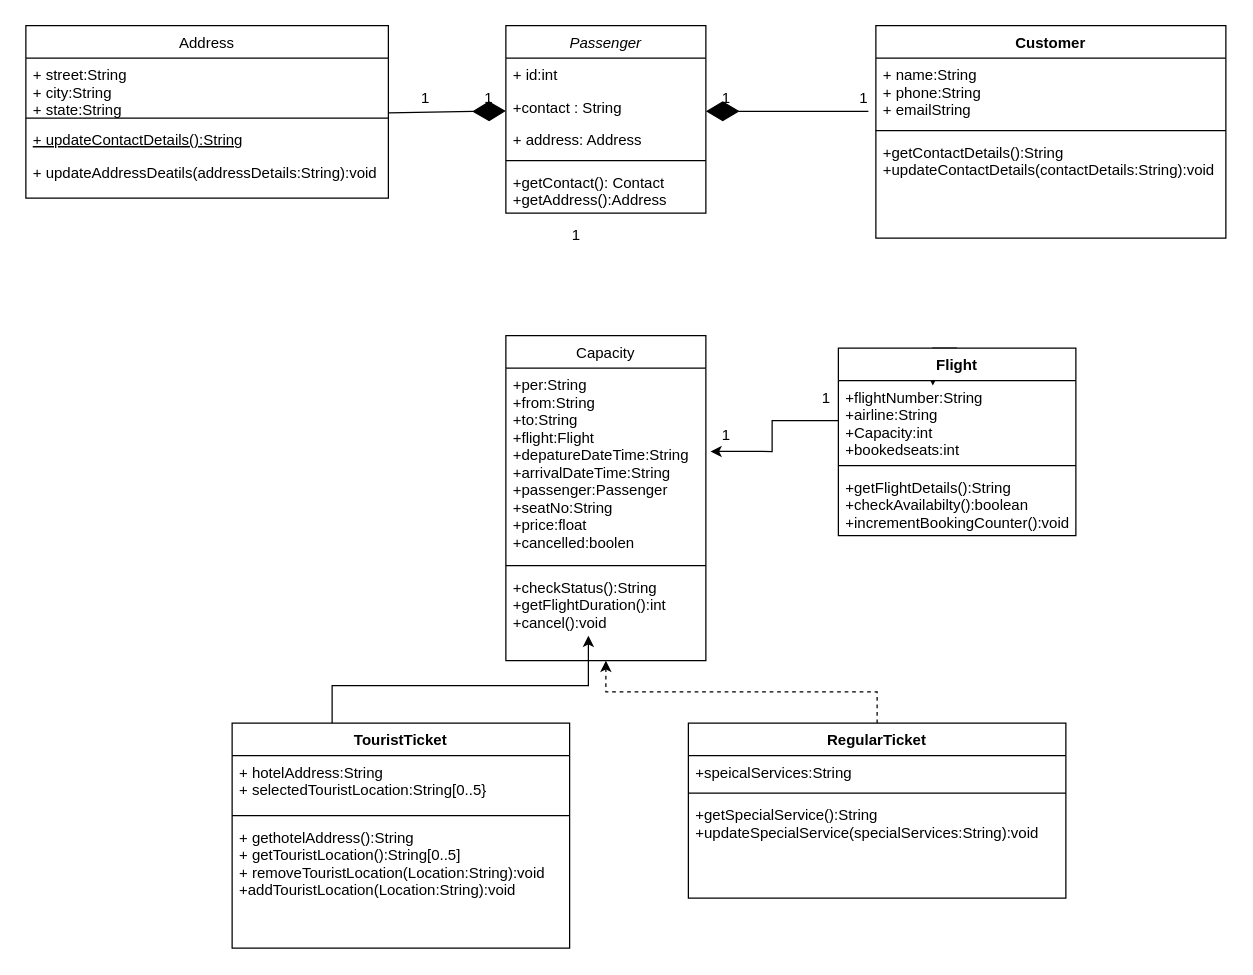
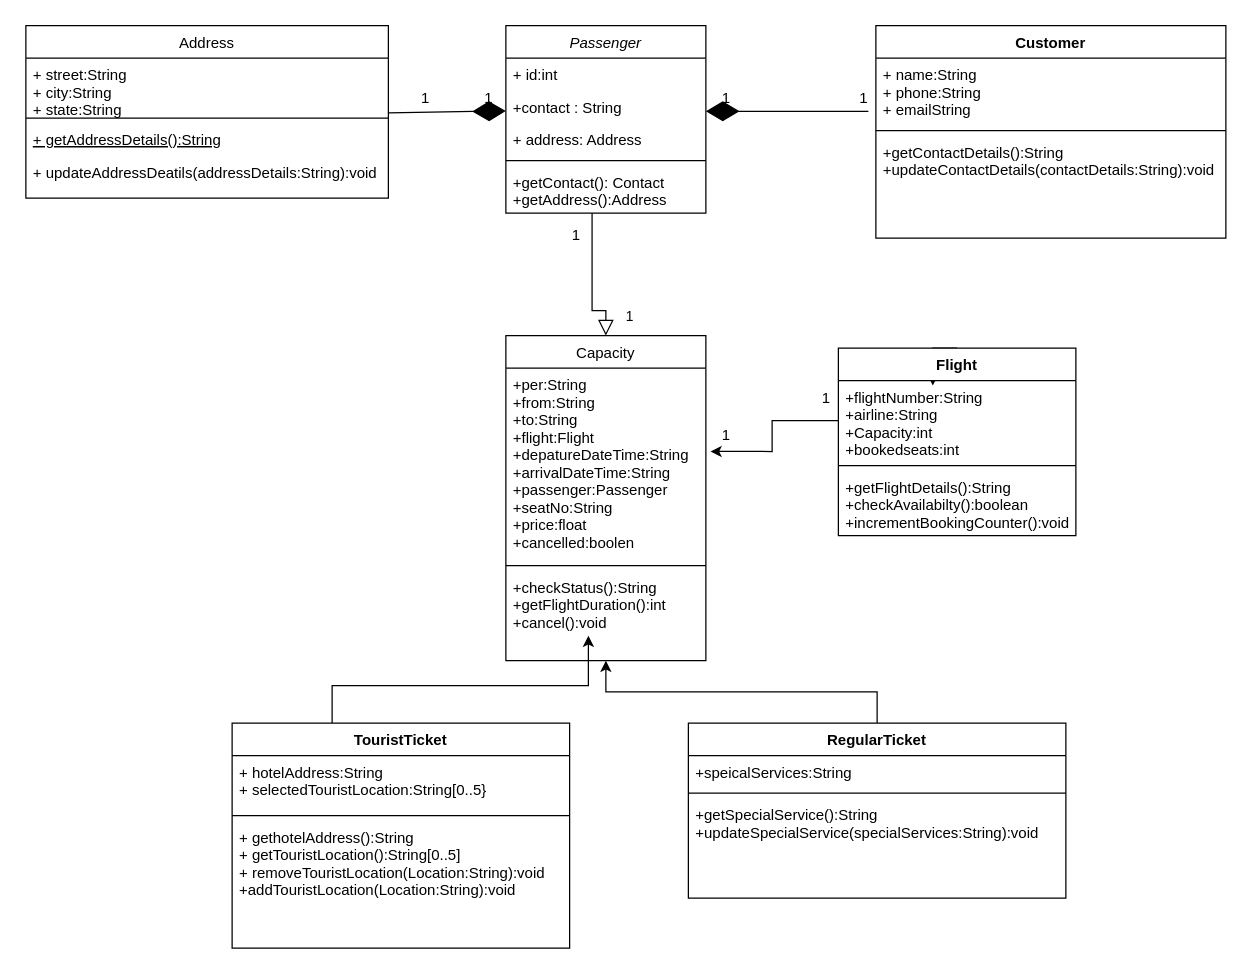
- <mxCell id="11" value="+ updateContactDetails():String" style="text;align=left;verticalAlign=top;spacingLeft=4;spacingRight=4;overflow=hidden;rotatable=0;points=[[0,0.5],[1,0.5]];portConstraint=eastwest;fontStyle=4" parent="8" vertex="1"><mxGeometry y="78" width="290" height="26" as="geometry" /></mxCell>
+ <mxCell id="11" value="+ getAddressDetails():String" style="text;align=left;verticalAlign=top;spacingLeft=4;spacingRight=4;overflow=hidden;rotatable=0;points=[[0,0.5],[1,0.5]];portConstraint=eastwest;fontStyle=4" parent="8" vertex="1"><mxGeometry y="78" width="290" height="26" as="geometry" /></mxCell>
+ <mxCell id="17" value="" style="endArrow=block;endSize=10;endFill=0;shadow=0;strokeWidth=1;rounded=0;edgeStyle=elbowEdgeStyle;elbow=vertical;entryX=0.5;entryY=0;entryDx=0;entryDy=0;exitX=0.431;exitY=1;exitDx=0;exitDy=0;exitPerimeter=0;" parent="1" source="7" target="13" edge="1"><mxGeometry width="160" relative="1" as="geometry"><mxPoint x="484" y="171" as="sourcePoint" /><mxPoint x="380" y="169" as="targetPoint" /><Array as="points"><mxPoint x="473" y="248" /></Array></mxGeometry></mxCell>
+ <mxCell id="18" value="1" style="edgeLabel;html=1;align=center;verticalAlign=middle;resizable=0;points=[];" vertex="1" connectable="0" parent="17"><mxGeometry x="0.731" y="18" relative="1" as="geometry"><mxPoint as="offset" /></mxGeometry></mxCell>
- <mxCell id="24" style="edgeStyle=orthogonalEdgeStyle;rounded=0;orthogonalLoop=1;jettySize=auto;html=1;entryX=0.5;entryY=1;entryDx=0;entryDy=0;dashed=1;" edge="1" parent="1" source="25" target="13"><mxGeometry relative="1" as="geometry" /></mxCell>
+ <mxCell id="24" style="edgeStyle=orthogonalEdgeStyle;rounded=0;orthogonalLoop=1;jettySize=auto;html=1;entryX=0.5;entryY=1;entryDx=0;entryDy=0;" edge="1" parent="1" source="25" target="13"><mxGeometry relative="1" as="geometry" /></mxCell>
